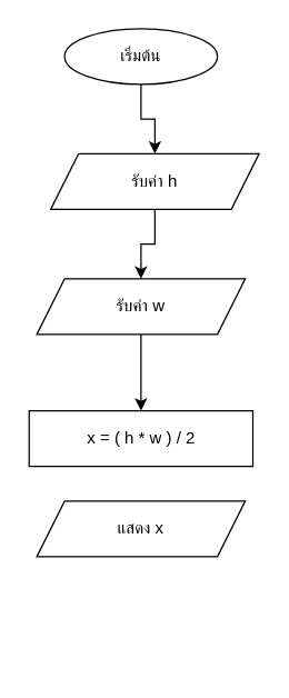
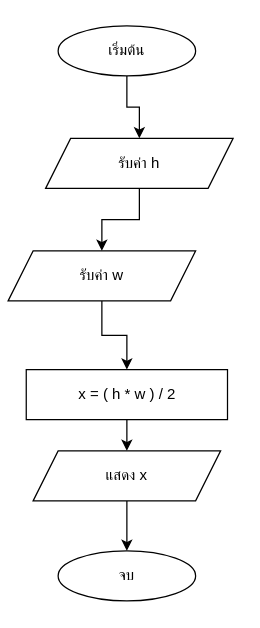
- <mxCell id="7" value="รับค่า w" style="shape=parallelogram;perimeter=parallelogramPerimeter;whiteSpace=wrap;html=1;fixedSize=1;" vertex="1" parent="1"><mxGeometry x="26" y="200" width="150" height="40" as="geometry" /></mxCell>
+ <mxCell id="7" value="รับค่า w" style="shape=parallelogram;perimeter=parallelogramPerimeter;whiteSpace=wrap;html=1;fixedSize=1;" vertex="1" parent="1"><mxGeometry x="6" y="200" width="150" height="40" as="geometry" /></mxCell>
+ <mxCell id="8" value="" style="edgeStyle=orthogonalEdgeStyle;rounded=0;orthogonalLoop=1;jettySize=auto;html=1;" edge="1" parent="1" source="9" target="11"><mxGeometry relative="1" as="geometry" /></mxCell>
+ <mxCell id="10" value="" style="edgeStyle=orthogonalEdgeStyle;rounded=0;orthogonalLoop=1;jettySize=auto;html=1;" edge="1" parent="1" source="11" target="12"><mxGeometry relative="1" as="geometry" /></mxCell>
+ <mxCell id="12" value="จบ" style="ellipse;whiteSpace=wrap;html=1;" vertex="1" parent="1"><mxGeometry x="46" y="440" width="110" height="40" as="geometry" /></mxCell>
